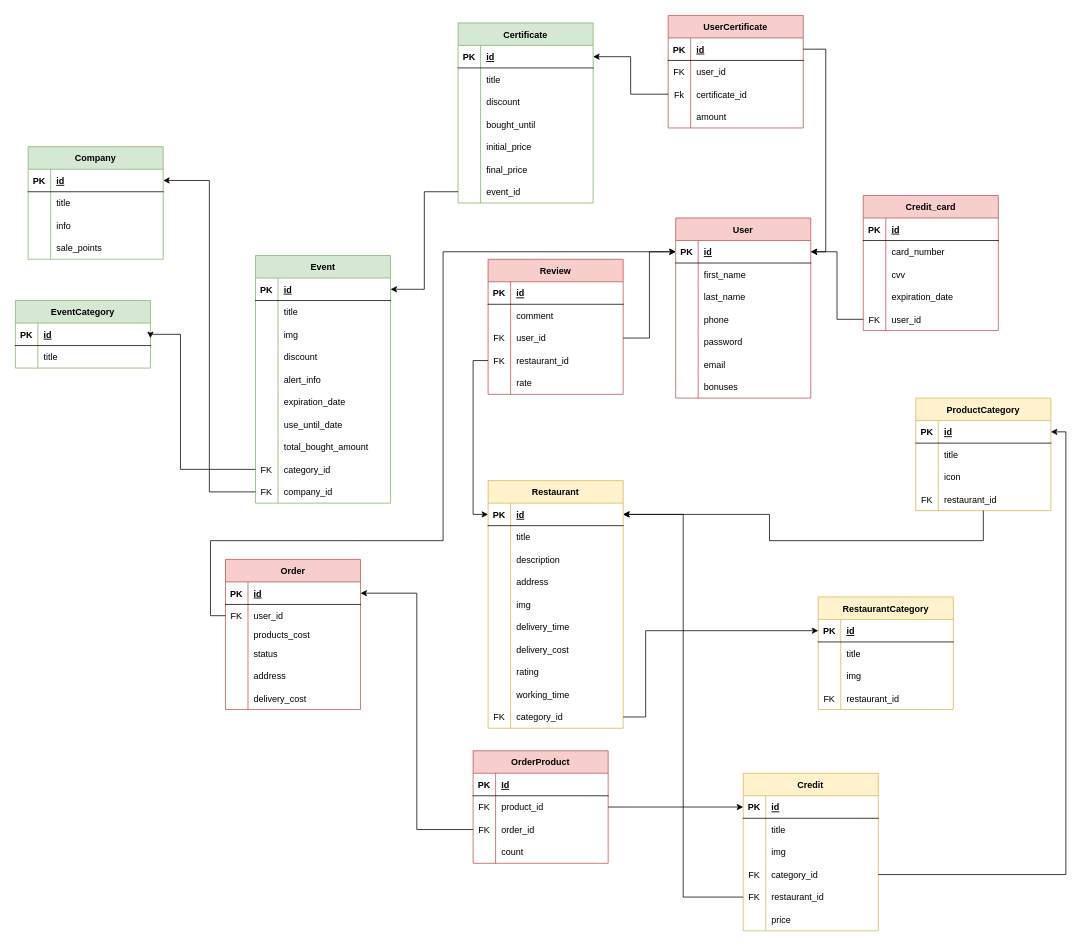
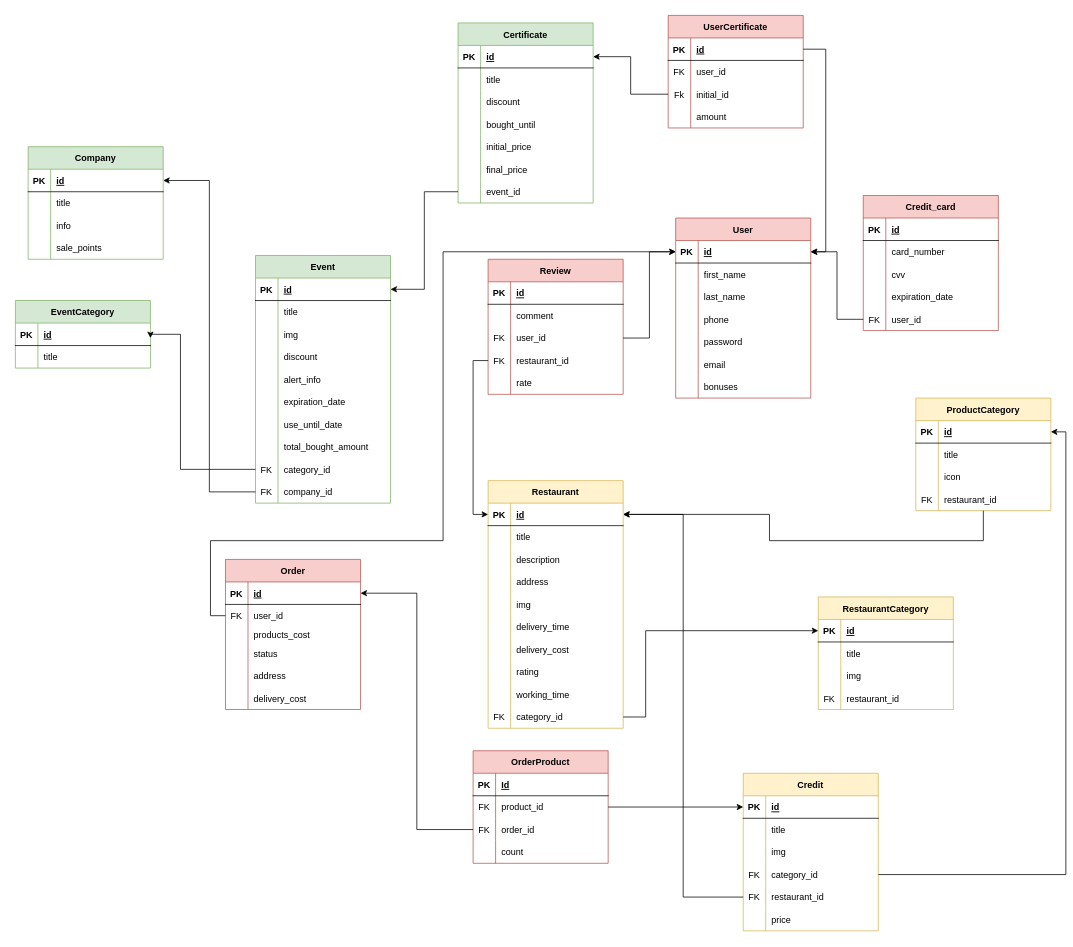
- <mxCell id="259" value="certificate_id" style="shape=partialRectangle;connectable=0;fillColor=none;top=0;left=0;bottom=0;right=0;align=left;spacingLeft=6;overflow=hidden;" parent="257" vertex="1"><mxGeometry x="30" width="150" height="30" as="geometry"><mxRectangle width="150" height="30" as="alternateBounds" /></mxGeometry></mxCell>
+ <mxCell id="259" value="initial_id" style="shape=partialRectangle;connectable=0;fillColor=none;top=0;left=0;bottom=0;right=0;align=left;spacingLeft=6;overflow=hidden;" parent="257" vertex="1"><mxGeometry x="30" width="150" height="30" as="geometry"><mxRectangle width="150" height="30" as="alternateBounds" /></mxGeometry></mxCell>
